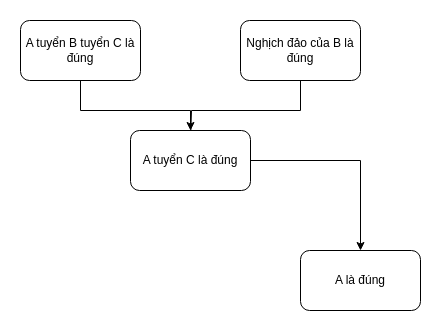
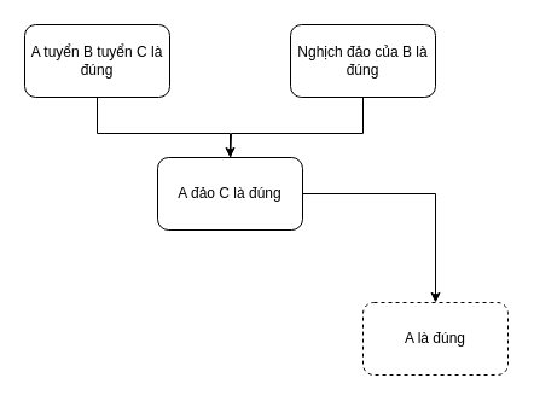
- <mxCell id="7" value="A tuyển C là đúng" style="rounded=1;whiteSpace=wrap;html=1;" vertex="1" parent="1"><mxGeometry x="130" y="130" width="120" height="60" as="geometry" /></mxCell>
+ <mxCell id="7" value="A đảo C là đúng" style="rounded=1;whiteSpace=wrap;html=1;" vertex="1" parent="1"><mxGeometry x="130" y="130" width="120" height="60" as="geometry" /></mxCell>
- <mxCell id="8" value="A là đúng" style="rounded=1;whiteSpace=wrap;html=1;" vertex="1" parent="1"><mxGeometry x="300" y="250" width="120" height="60" as="geometry" /></mxCell>
+ <mxCell id="8" value="A là đúng" style="rounded=1;whiteSpace=wrap;html=1;dashed=1;" vertex="1" parent="1"><mxGeometry x="300" y="250" width="120" height="60" as="geometry" /></mxCell>
